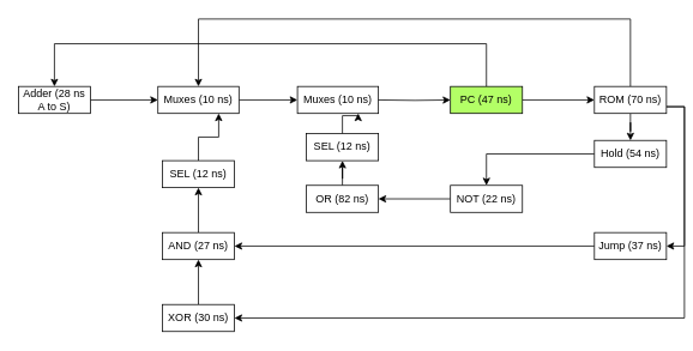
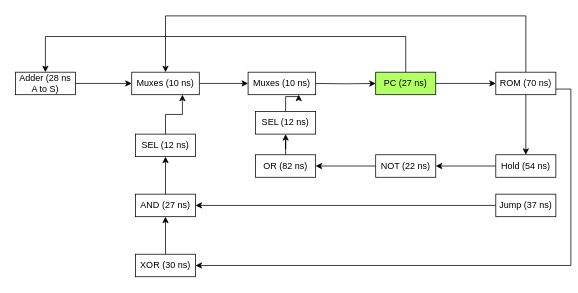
- <mxCell id="4" value="PC (47 ns)&lt;br&gt;" style="rounded=0;whiteSpace=wrap;html=1;fillColor=#B3FF66;" vertex="1" parent="1"><mxGeometry x="500" y="95.5" width="80" height="30" as="geometry" /></mxCell>
+ <mxCell id="4" value="PC (27 ns)&lt;br&gt;" style="rounded=0;whiteSpace=wrap;html=1;fillColor=#B3FF66;" vertex="1" parent="1"><mxGeometry x="500" y="95.5" width="80" height="30" as="geometry" /></mxCell>
- <mxCell id="13" value="Hold (54 ns)&lt;br&gt;" style="rounded=0;whiteSpace=wrap;html=1;" vertex="1" parent="1"><mxGeometry x="660" y="155.5" width="80" height="30" as="geometry" /></mxCell>
+ <mxCell id="13" value="Hold (54 ns)&lt;br&gt;" style="rounded=0;whiteSpace=wrap;html=1;" vertex="1" parent="1"><mxGeometry x="660" y="205.5" width="80" height="30" as="geometry" /></mxCell>
- <mxCell id="9" style="edgeStyle=orthogonalEdgeStyle;rounded=0;orthogonalLoop=1;jettySize=auto;html=1;exitX=1;exitY=0.75;exitDx=0;exitDy=0;entryX=1;entryY=0.5;entryDx=0;entryDy=0;" edge="1" parent="1" source="11" target="15"><mxGeometry relative="1" as="geometry" /></mxCell>
